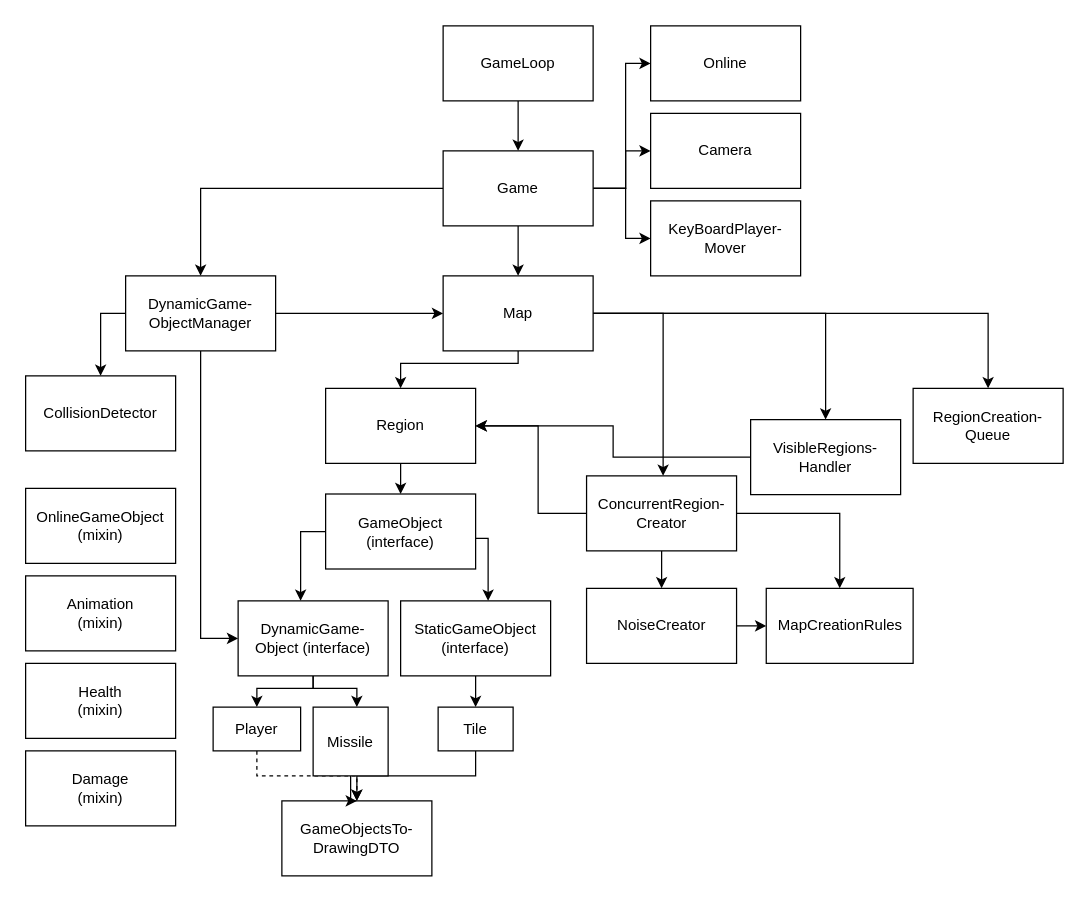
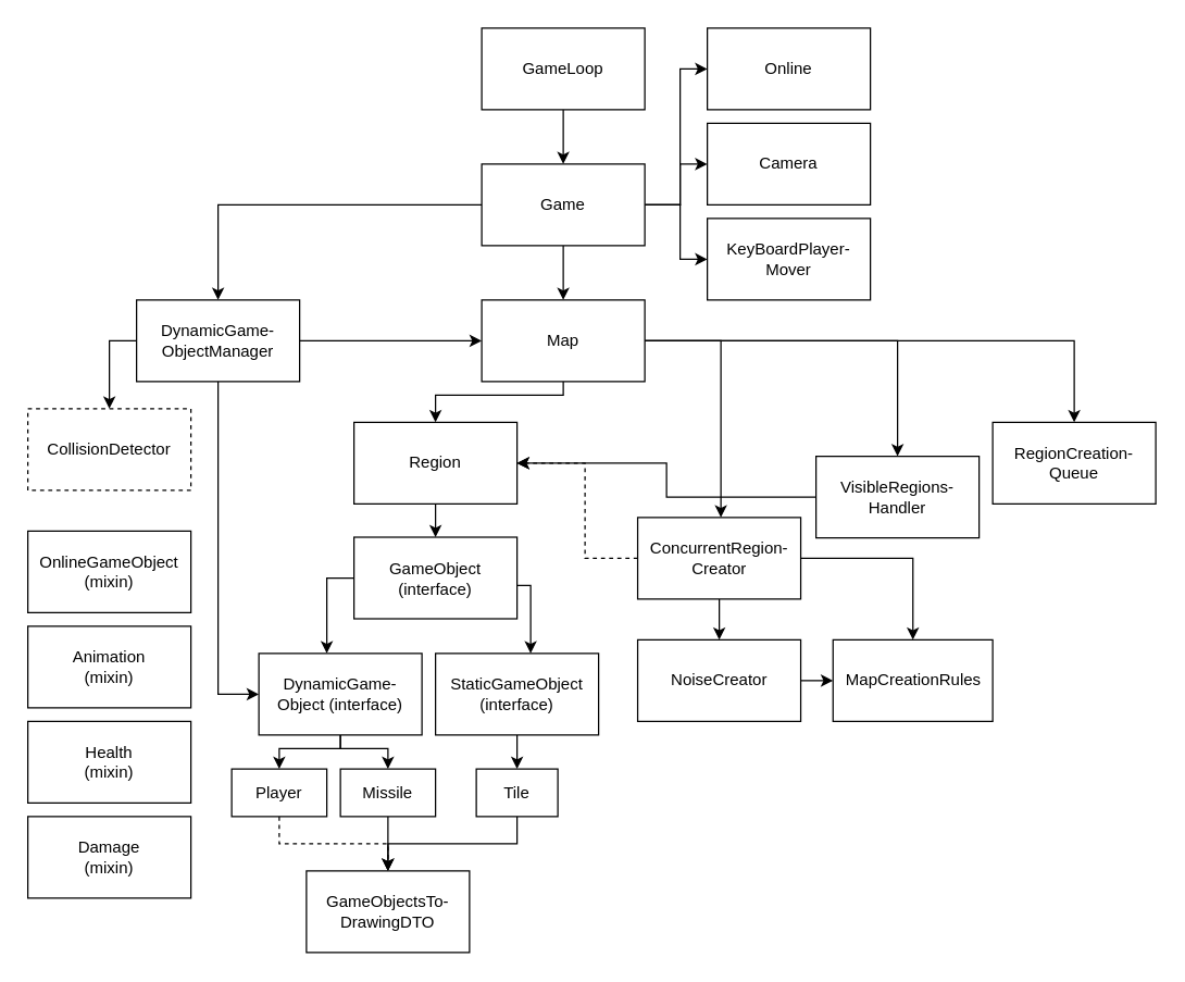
- <mxCell id="40" value="CollisionDetector" style="rounded=0;whiteSpace=wrap;html=1;" vertex="1" parent="1"><mxGeometry x="20" y="300" width="120" height="60" as="geometry" /></mxCell>
+ <mxCell id="40" value="CollisionDetector" style="rounded=0;whiteSpace=wrap;html=1;dashed=1;" vertex="1" parent="1"><mxGeometry x="20" y="300" width="120" height="60" as="geometry" /></mxCell>
- <mxCell id="31" style="edgeStyle=orthogonalEdgeStyle;rounded=0;orthogonalLoop=1;jettySize=auto;html=1;" edge="1" parent="1" source="33" target="21"><mxGeometry relative="1" as="geometry"><Array as="points"><mxPoint x="430" y="410" /><mxPoint x="430" y="340" /></Array></mxGeometry></mxCell>
+ <mxCell id="31" style="edgeStyle=orthogonalEdgeStyle;rounded=0;orthogonalLoop=1;jettySize=auto;html=1;dashed=1;" edge="1" parent="1" source="33" target="21"><mxGeometry relative="1" as="geometry"><Array as="points"><mxPoint x="430" y="410" /><mxPoint x="430" y="340" /></Array></mxGeometry></mxCell>
- <mxCell id="53" value="Missile" style="rounded=0;whiteSpace=wrap;html=1;" vertex="1" parent="1"><mxGeometry x="250" y="565" width="60" height="55" as="geometry" /></mxCell>
+ <mxCell id="53" value="Missile" style="rounded=0;whiteSpace=wrap;html=1;" vertex="1" parent="1"><mxGeometry x="250" y="565" width="70" height="35" as="geometry" /></mxCell>
